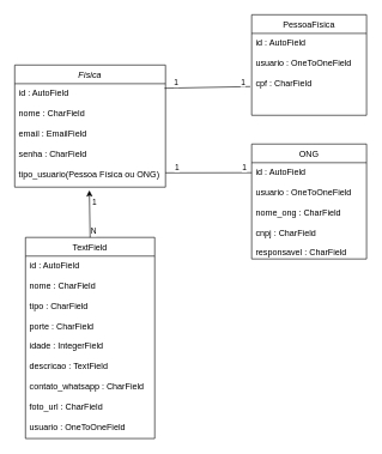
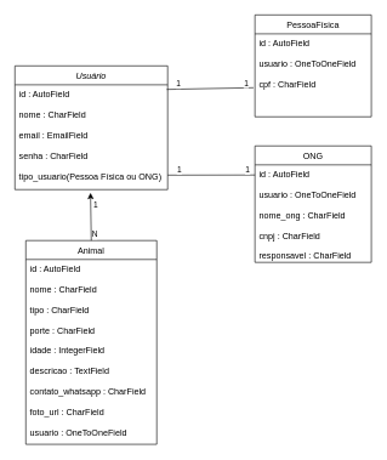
- <mxCell id="2" value="Física" style="swimlane;fontStyle=2;align=center;verticalAlign=top;childLayout=stackLayout;horizontal=1;startSize=26;horizontalStack=0;resizeParent=1;resizeLast=0;collapsible=1;marginBottom=0;rounded=0;shadow=0;strokeWidth=1;" vertex="1" parent="1"><mxGeometry x="20" y="90" width="210" height="170" as="geometry"><mxRectangle x="230" y="140" width="160" height="26" as="alternateBounds" /></mxGeometry></mxCell>
+ <mxCell id="2" value="Usuário" style="swimlane;fontStyle=2;align=center;verticalAlign=top;childLayout=stackLayout;horizontal=1;startSize=26;horizontalStack=0;resizeParent=1;resizeLast=0;collapsible=1;marginBottom=0;rounded=0;shadow=0;strokeWidth=1;" vertex="1" parent="1"><mxGeometry x="20" y="90" width="210" height="170" as="geometry"><mxRectangle x="230" y="140" width="160" height="26" as="alternateBounds" /></mxGeometry></mxCell>
- <mxCell id="6" value="TextField" style="swimlane;fontStyle=0;align=center;verticalAlign=top;childLayout=stackLayout;horizontal=1;startSize=26;horizontalStack=0;resizeParent=1;resizeLast=0;collapsible=1;marginBottom=0;rounded=0;shadow=0;strokeWidth=1;" vertex="1" parent="1"><mxGeometry x="35" y="330" width="180" height="280" as="geometry"><mxRectangle x="340" y="380" width="170" height="26" as="alternateBounds" /></mxGeometry></mxCell>
+ <mxCell id="6" value="Animal" style="swimlane;fontStyle=0;align=center;verticalAlign=top;childLayout=stackLayout;horizontal=1;startSize=26;horizontalStack=0;resizeParent=1;resizeLast=0;collapsible=1;marginBottom=0;rounded=0;shadow=0;strokeWidth=1;" vertex="1" parent="1"><mxGeometry x="35" y="330" width="180" height="280" as="geometry"><mxRectangle x="340" y="380" width="170" height="26" as="alternateBounds" /></mxGeometry></mxCell>
